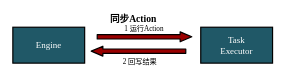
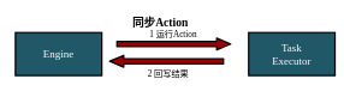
- <mxCell id="5" value="Task&lt;br style=&quot;font-size: 15px;&quot;&gt;Executor" style="rounded=0;whiteSpace=wrap;html=1;strokeWidth=2;fontSize=15;fontFamily=Lucida Console;fontColor=#FFFFFF;fillColor=#205867;" vertex="1" parent="1"><mxGeometry x="334" y="45" width="120" height="60" as="geometry" /></mxCell>
+ <mxCell id="5" value="Task&lt;br style=&quot;font-size: 15px;&quot;&gt;Executor" style="rounded=0;whiteSpace=wrap;html=1;strokeWidth=2;fontSize=15;fontFamily=Lucida Console;fontColor=#FFFFFF;fillColor=#205867;" vertex="1" parent="1"><mxGeometry x="344" y="45" width="120" height="60" as="geometry" /></mxCell>
